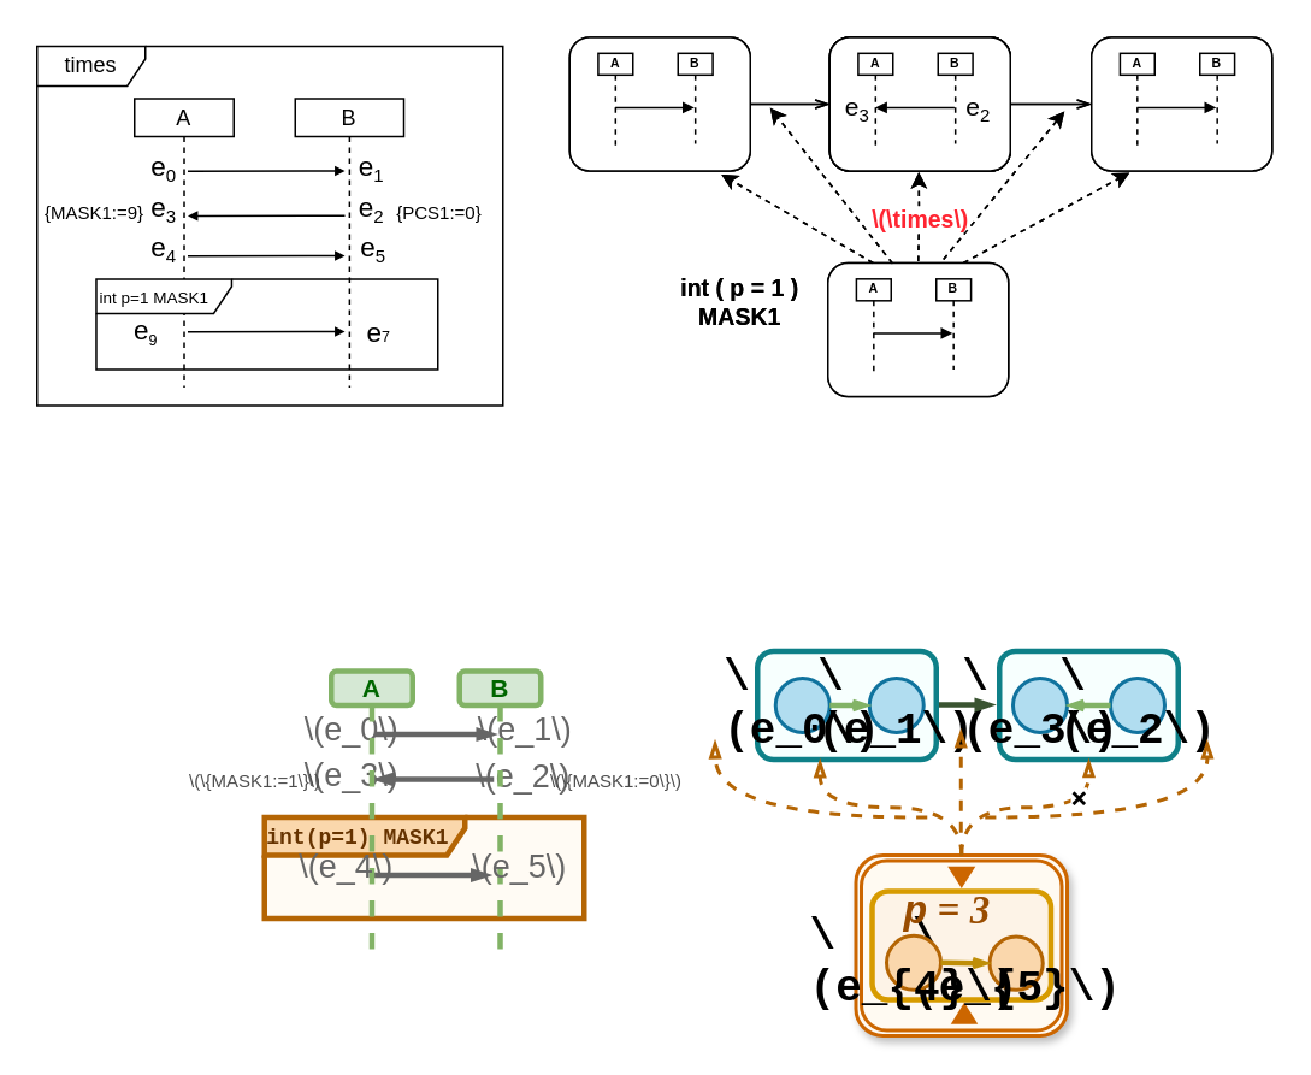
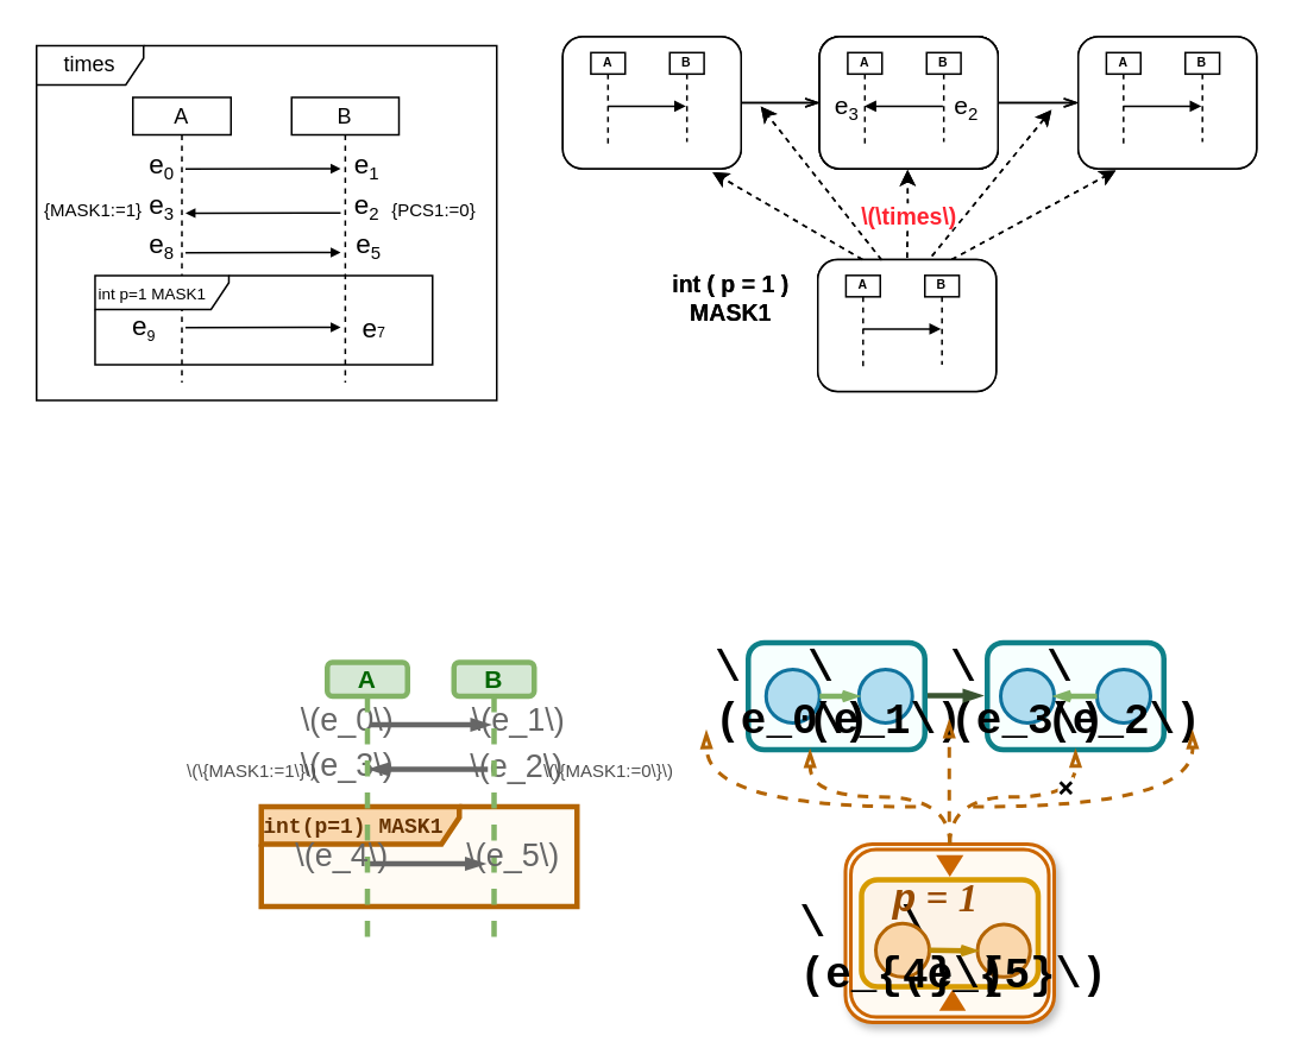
- <mxCell id="24" value="&lt;font style=&quot;font-size: 10px;&quot;&gt;{MASK1:=9&lt;/font&gt;&lt;span style=&quot;font-size: 10px; background-color: initial;&quot;&gt;}&lt;/span&gt;" style="text;html=1;align=center;verticalAlign=middle;whiteSpace=wrap;rounded=0;strokeWidth=1;fontStyle=0" parent="1" vertex="1"><mxGeometry x="22" y="102" width="60" height="30" as="geometry" /></mxCell>
+ <mxCell id="24" value="&lt;font style=&quot;font-size: 10px;&quot;&gt;{MASK1:=1&lt;/font&gt;&lt;span style=&quot;font-size: 10px; background-color: initial;&quot;&gt;}&lt;/span&gt;" style="text;html=1;align=center;verticalAlign=middle;whiteSpace=wrap;rounded=0;strokeWidth=1;fontStyle=0" parent="1" vertex="1"><mxGeometry x="22" y="102" width="60" height="30" as="geometry" /></mxCell>
- <mxCell id="19" value="&lt;font style=&quot;font-size: 15px;&quot;&gt;e&lt;/font&gt;&lt;sub&gt;4&lt;/sub&gt;" style="text;html=1;align=center;verticalAlign=middle;resizable=0;points=[];autosize=1;strokeColor=none;fillColor=none;strokeWidth=1;fontStyle=0" parent="1" vertex="1"><mxGeometry x="74" y="122" width="32" height="32" as="geometry" /></mxCell>
+ <mxCell id="19" value="&lt;font style=&quot;font-size: 15px;&quot;&gt;e&lt;/font&gt;&lt;sub&gt;8&lt;/sub&gt;" style="text;html=1;align=center;verticalAlign=middle;resizable=0;points=[];autosize=1;strokeColor=none;fillColor=none;strokeWidth=1;fontStyle=0" parent="1" vertex="1"><mxGeometry x="74" y="122" width="32" height="32" as="geometry" /></mxCell>
- <mxCell id="121" value="&lt;b style=&quot;color: rgb(153, 76, 0);&quot;&gt;&lt;i&gt;&lt;font style=&quot;font-size: 22px;&quot;&gt;&lt;font style=&quot;&quot; face=&quot;Georgia&quot;&gt;&amp;nbsp;&lt;/font&gt;&lt;font style=&quot;&quot; face=&quot;Courier New&quot;&gt;p&lt;/font&gt;&lt;font style=&quot;&quot; face=&quot;Georgia&quot;&gt;&amp;nbsp;= 3&lt;/font&gt;&lt;/font&gt;&lt;/i&gt;&lt;/b&gt;" style="text;html=1;align=center;verticalAlign=middle;resizable=0;points=[];autosize=1;strokeColor=none;fillColor=none;strokeWidth=3;" vertex="1" parent="1"><mxGeometry x="483.599" y="485" width="74" height="40" as="geometry" /></mxCell>
+ <mxCell id="121" value="&lt;b style=&quot;color: rgb(153, 76, 0);&quot;&gt;&lt;i&gt;&lt;font style=&quot;font-size: 22px;&quot;&gt;&lt;font style=&quot;&quot; face=&quot;Georgia&quot;&gt;&amp;nbsp;&lt;/font&gt;&lt;font style=&quot;&quot; face=&quot;Courier New&quot;&gt;p&lt;/font&gt;&lt;font style=&quot;&quot; face=&quot;Georgia&quot;&gt;&amp;nbsp;= 1&lt;/font&gt;&lt;/font&gt;&lt;/i&gt;&lt;/b&gt;" style="text;html=1;align=center;verticalAlign=middle;resizable=0;points=[];autosize=1;strokeColor=none;fillColor=none;strokeWidth=3;" vertex="1" parent="1"><mxGeometry x="483.599" y="485" width="74" height="40" as="geometry" /></mxCell>
